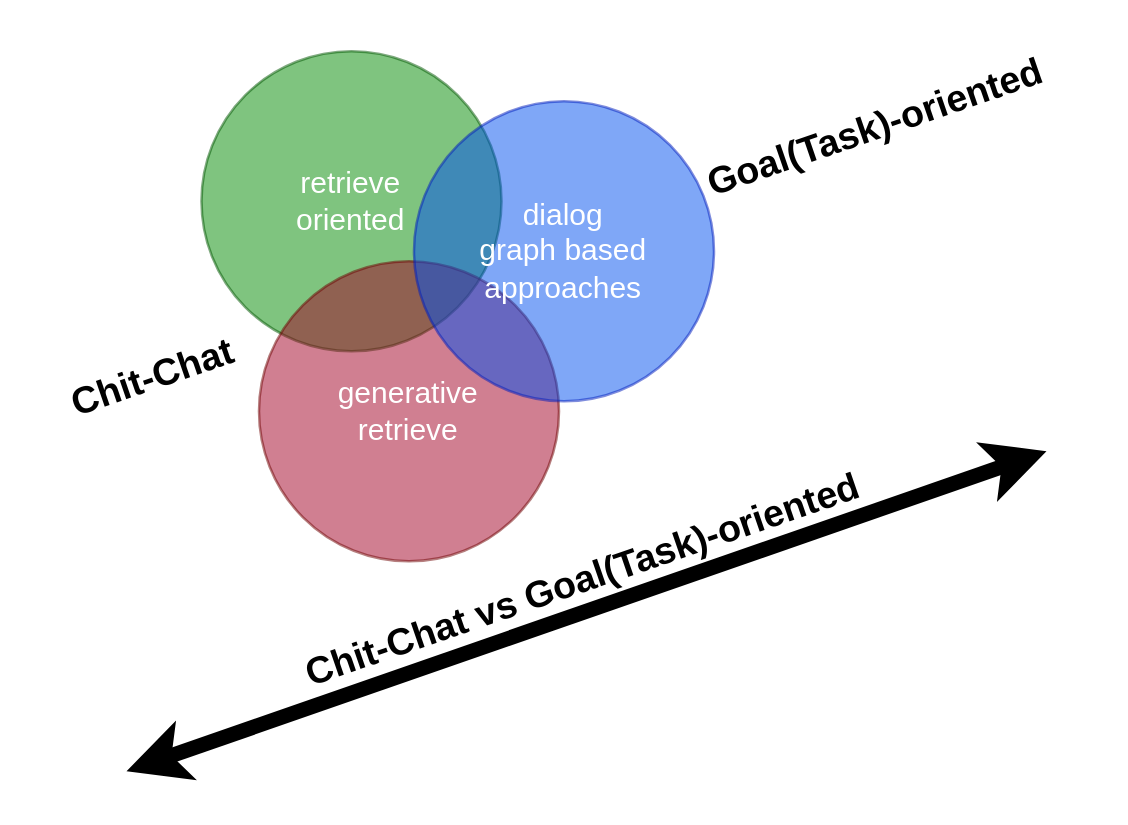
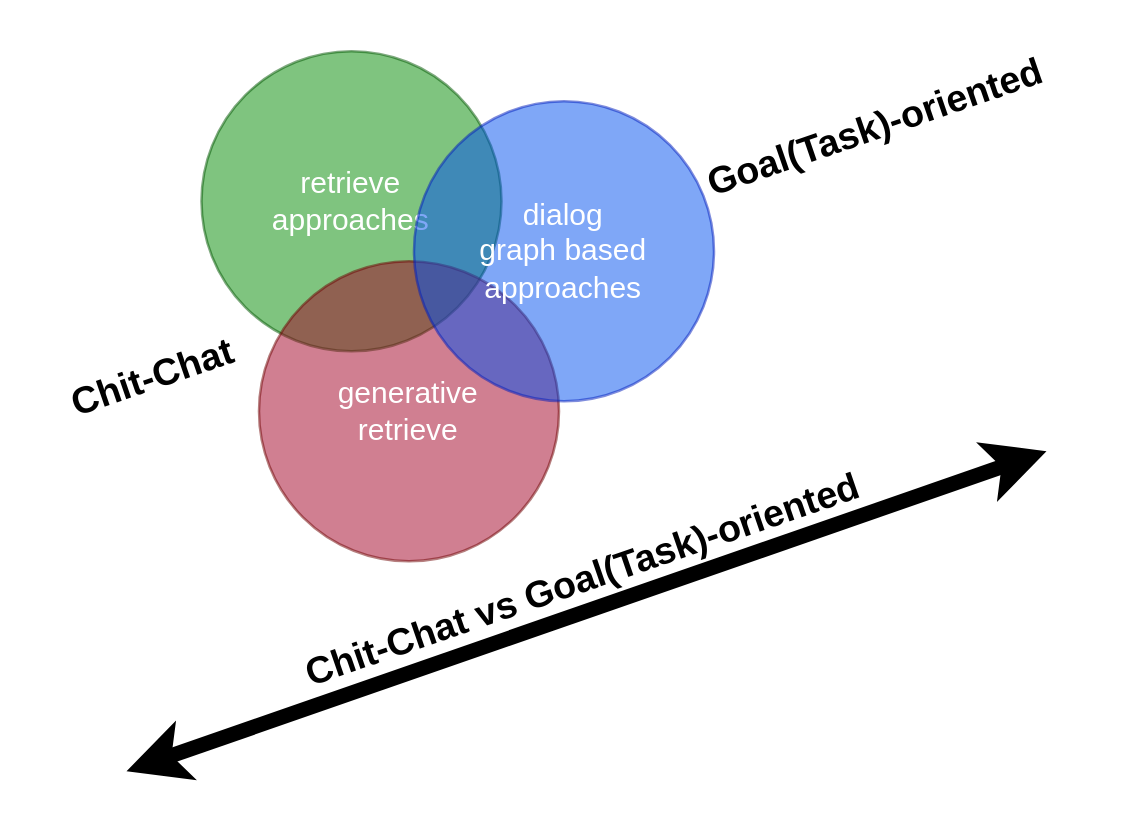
- <mxCell id="2" value="retrieve&lt;br&gt;oriented" style="ellipse;whiteSpace=wrap;html=1;aspect=fixed;fillColor=#008a00;strokeColor=#005700;opacity=50;fontColor=#ffffff;" vertex="1" parent="1"><mxGeometry x="80" y="20" width="120" height="120" as="geometry" /></mxCell>
+ <mxCell id="2" value="retrieve&lt;br&gt;approaches" style="ellipse;whiteSpace=wrap;html=1;aspect=fixed;fillColor=#008a00;strokeColor=#005700;opacity=50;fontColor=#ffffff;" vertex="1" parent="1"><mxGeometry x="80" y="20" width="120" height="120" as="geometry" /></mxCell>
